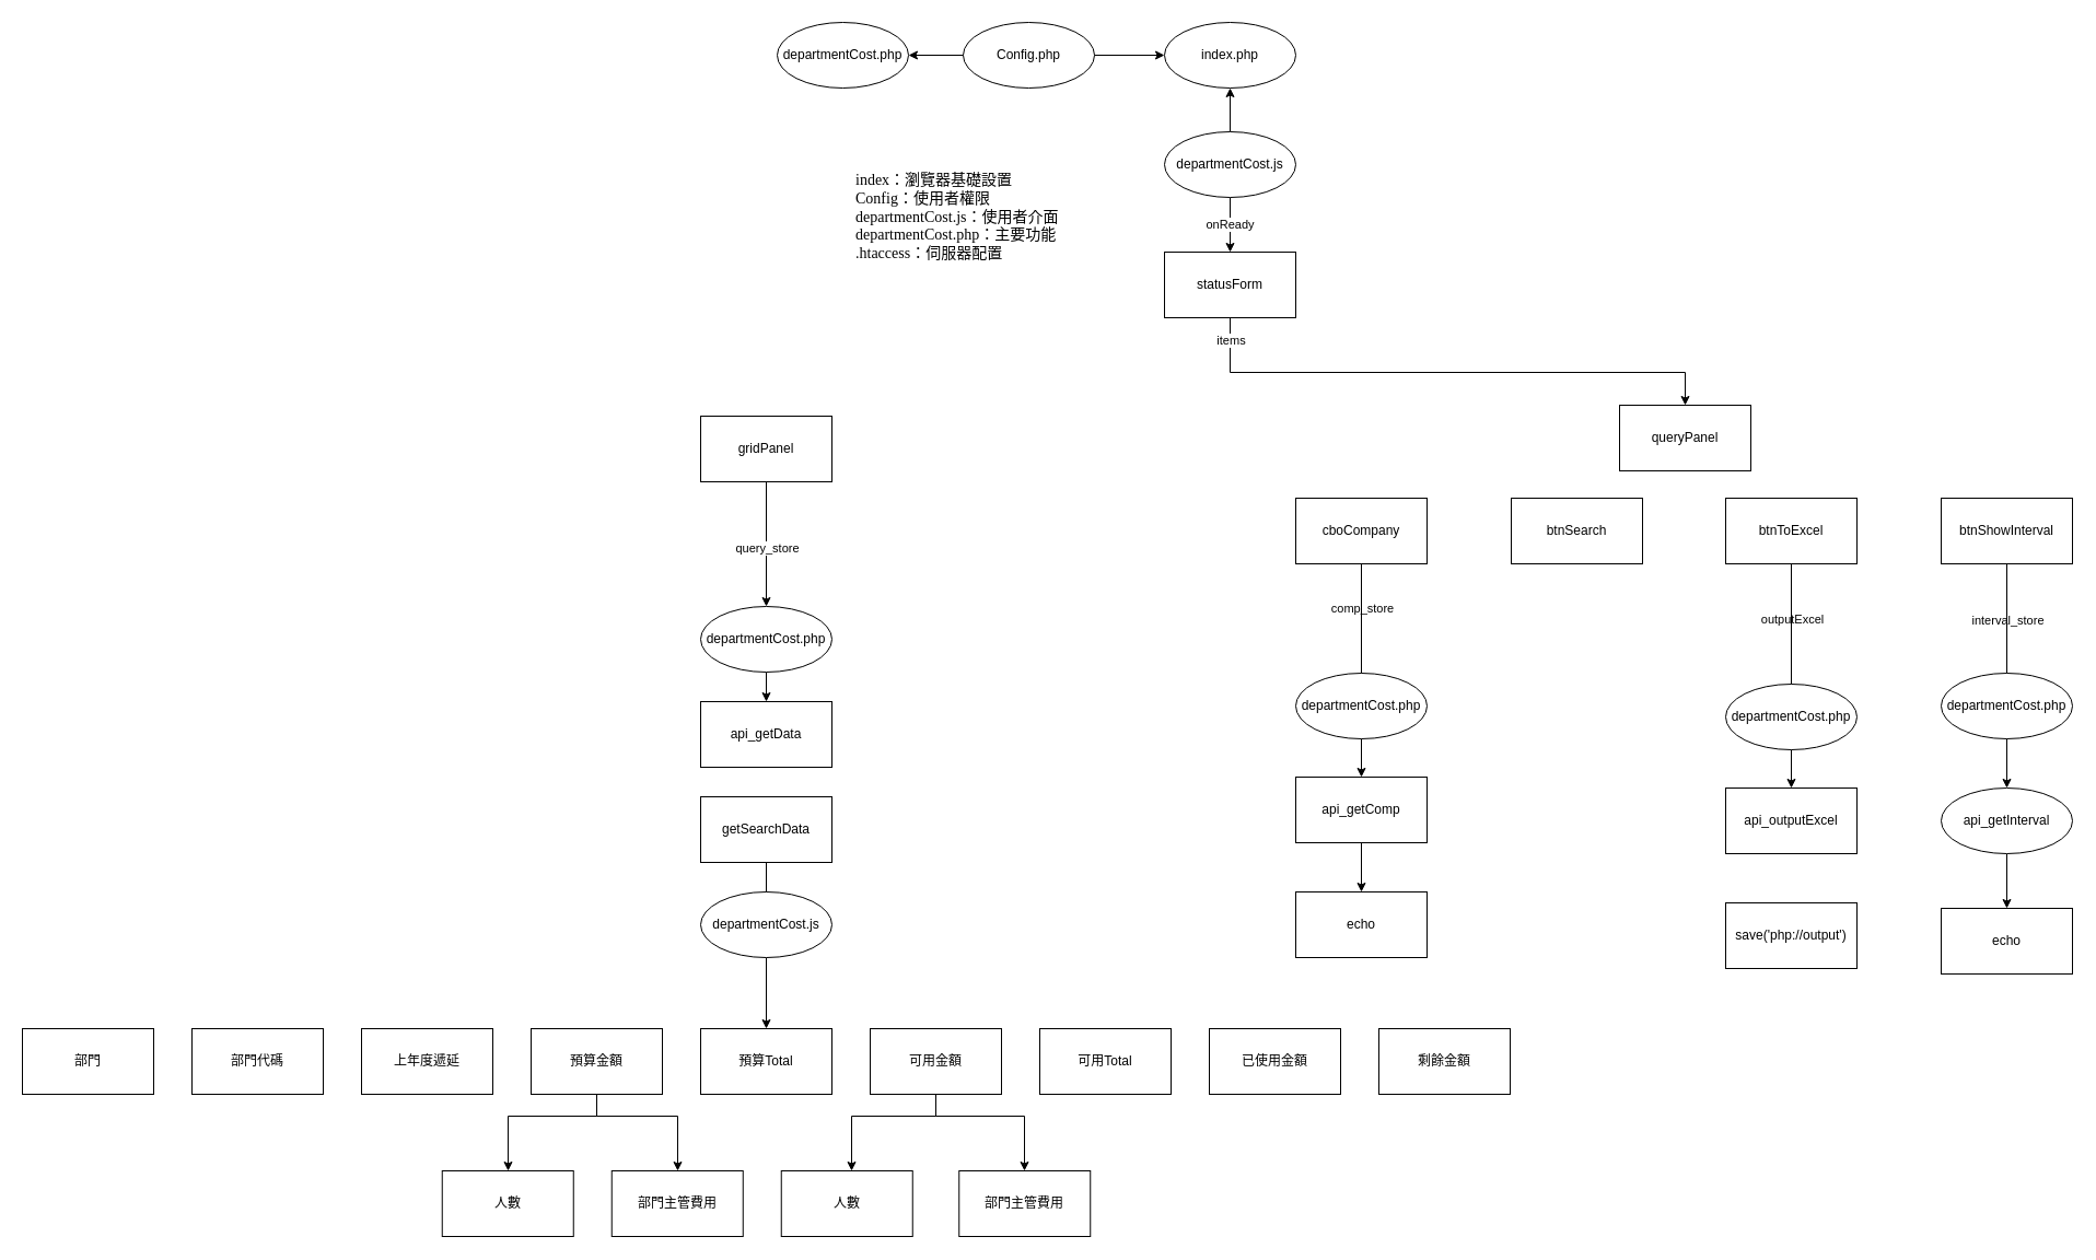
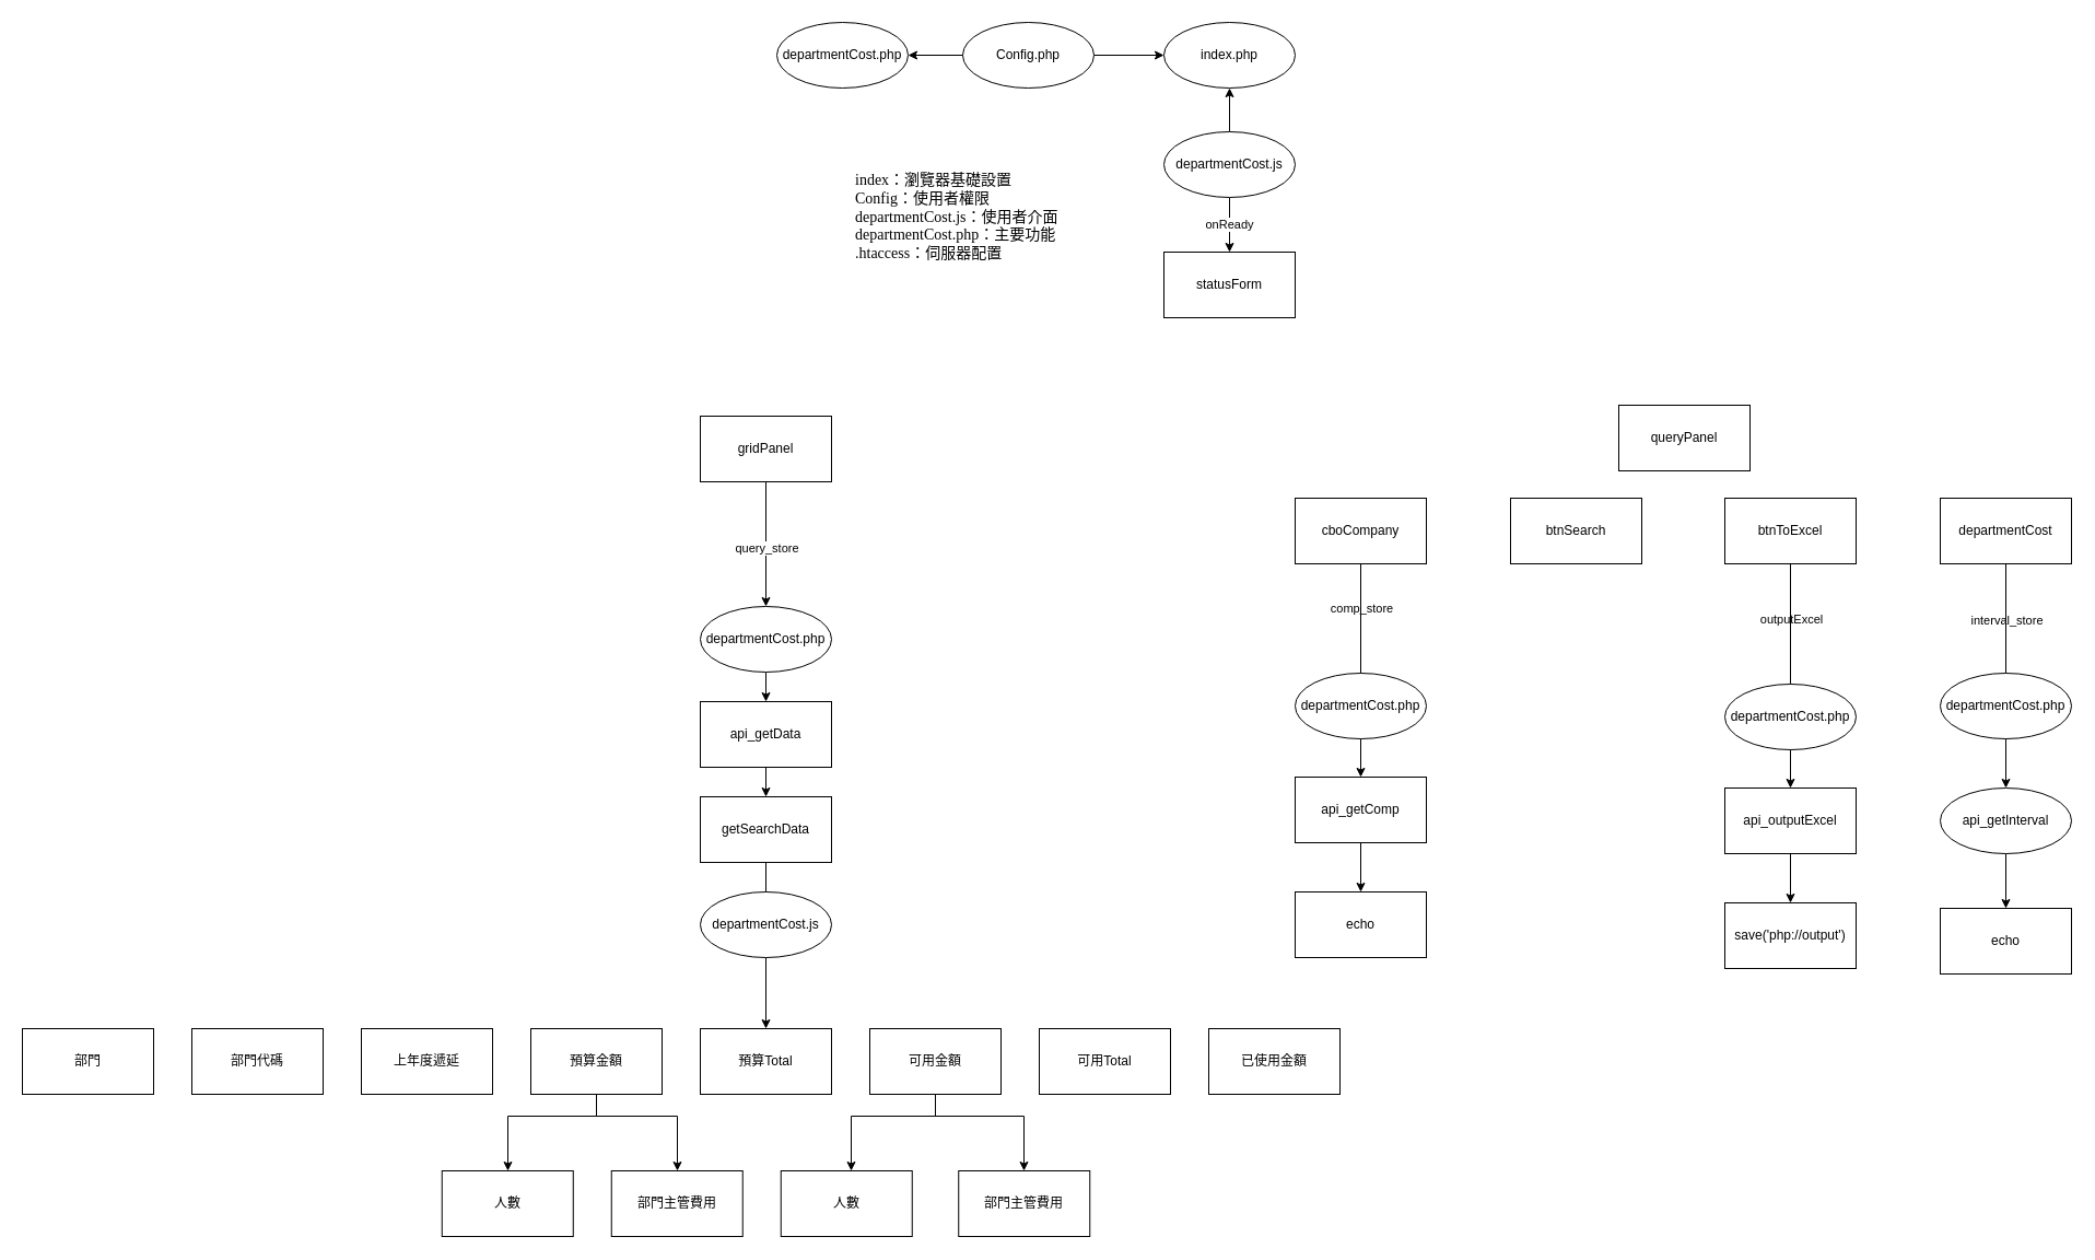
- <mxCell id="11" value="" style="edgeStyle=orthogonalEdgeStyle;rounded=0;orthogonalLoop=1;jettySize=auto;html=1;exitX=0.5;exitY=1;exitDx=0;exitDy=0;entryX=0.5;entryY=0;entryDx=0;entryDy=0;" edge="1" parent="1" source="10" target="14"><mxGeometry relative="1" as="geometry"><Array as="points"><mxPoint x="1124" y="340" /><mxPoint x="1540" y="340" /><mxPoint x="1540" y="370" /></Array></mxGeometry></mxCell>
- <mxCell id="12" value="items" style="edgeLabel;html=1;align=center;verticalAlign=middle;resizable=0;points=[];" connectable="0" vertex="1" parent="11"><mxGeometry x="-0.877" y="-1" relative="1" as="geometry"><mxPoint x="1" y="-11" as="offset" /></mxGeometry></mxCell>
- <mxCell id="63" value="btnShowInterval" style="whiteSpace=wrap;html=1;rounded=0;" vertex="1" parent="1"><mxGeometry x="1774" y="455" width="120" height="60" as="geometry" /></mxCell>
+ <mxCell id="63" value="departmentCost" style="whiteSpace=wrap;html=1;rounded=0;" vertex="1" parent="1"><mxGeometry x="1774" y="455" width="120" height="60" as="geometry" /></mxCell>
+ <mxCell id="20" value="" style="edgeStyle=orthogonalEdgeStyle;rounded=0;orthogonalLoop=1;jettySize=auto;html=1;" edge="1" parent="1" source="21" target="23"><mxGeometry relative="1" as="geometry" /></mxCell>
+ <mxCell id="39" value="" style="edgeStyle=orthogonalEdgeStyle;rounded=0;orthogonalLoop=1;jettySize=auto;html=1;" edge="1" parent="35" source="37" target="38"><mxGeometry relative="1" as="geometry" /></mxCell>
- <mxCell id="52" value="剩餘金額" style="whiteSpace=wrap;html=1;rounded=0;" vertex="1" parent="1"><mxGeometry x="1260" y="940" width="120" height="60" as="geometry" /></mxCell>
